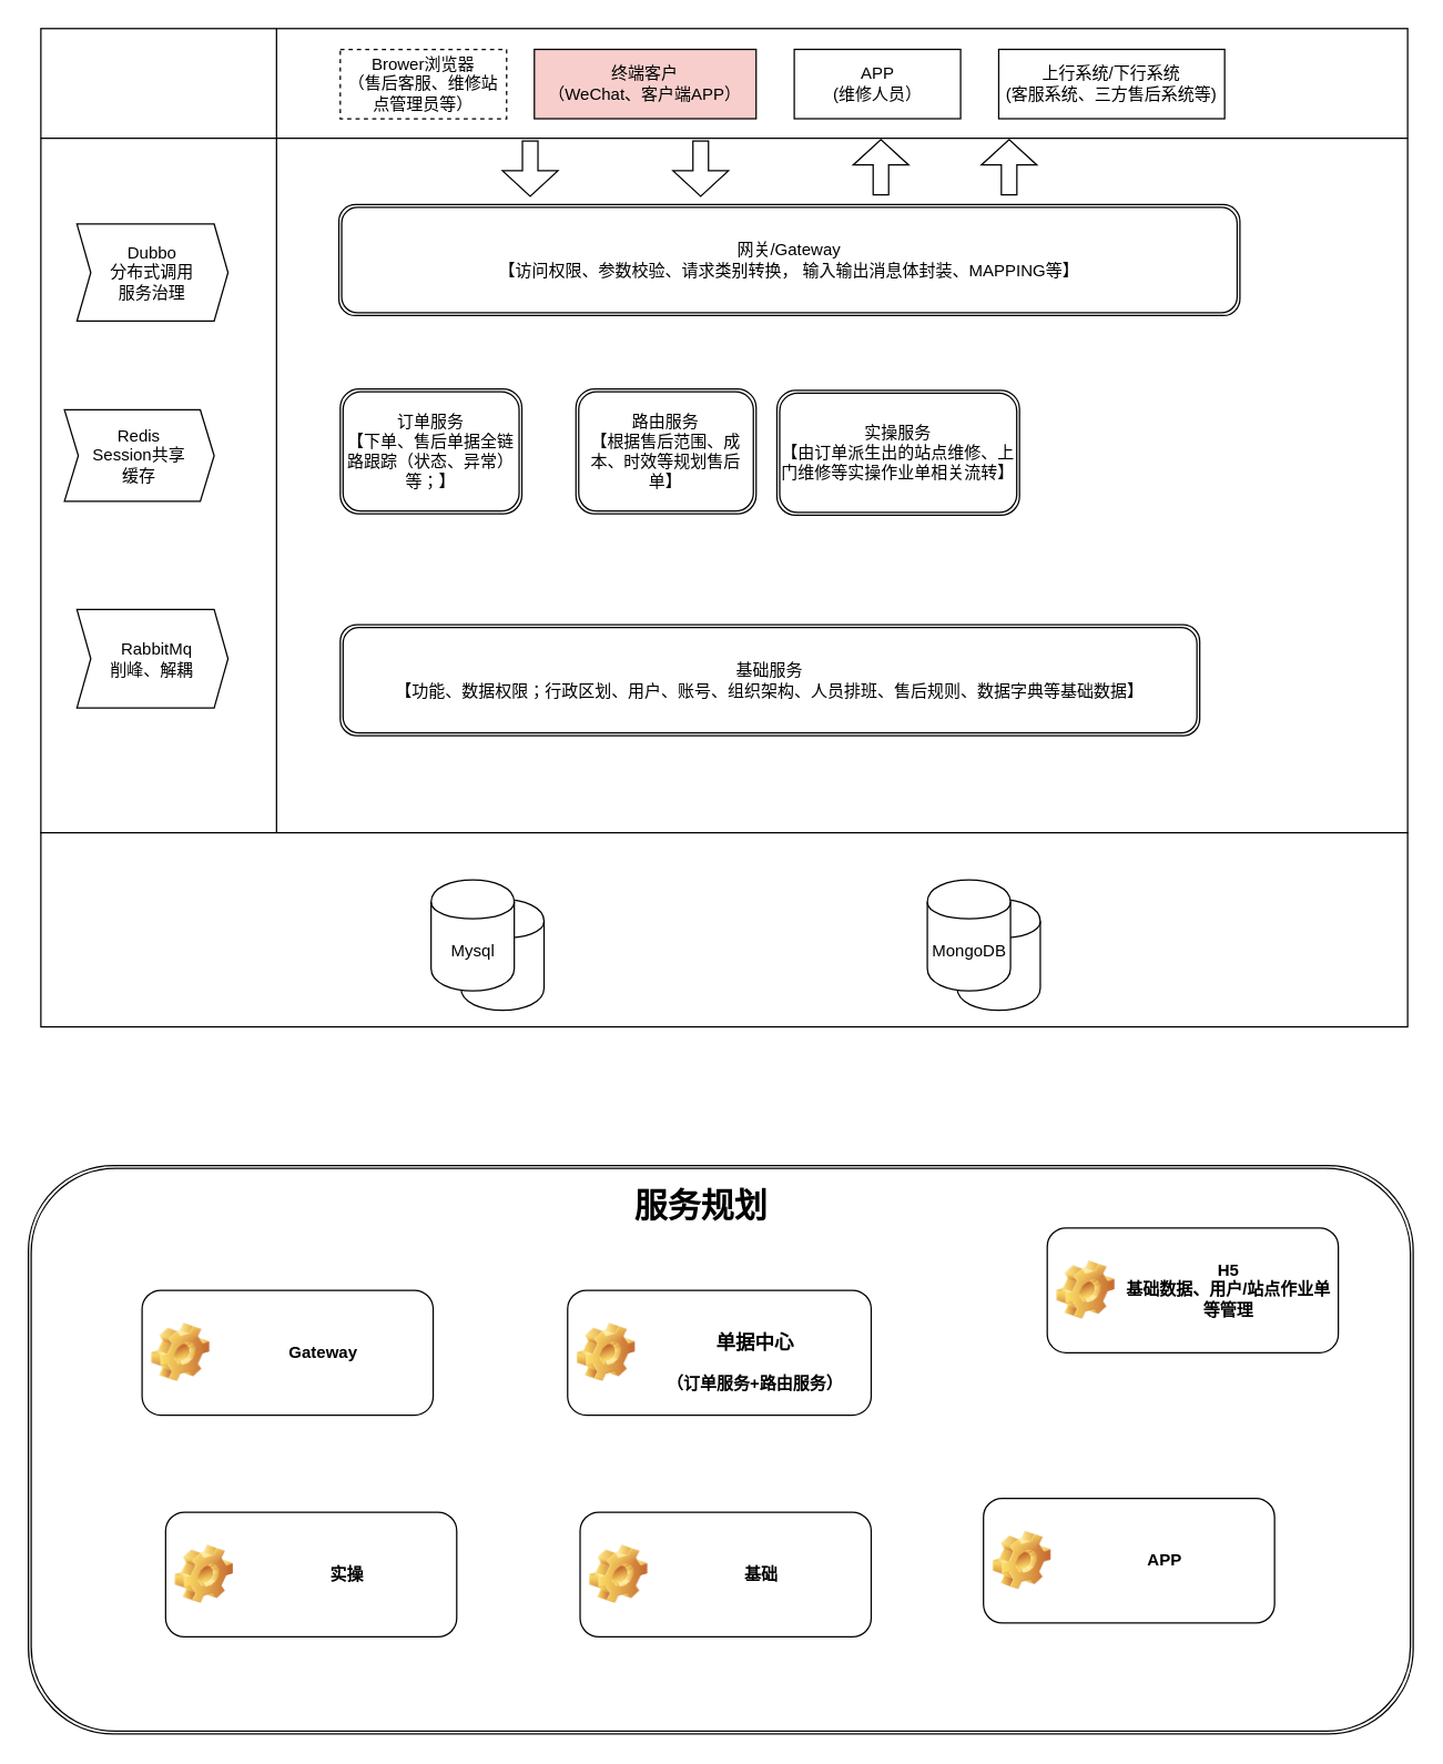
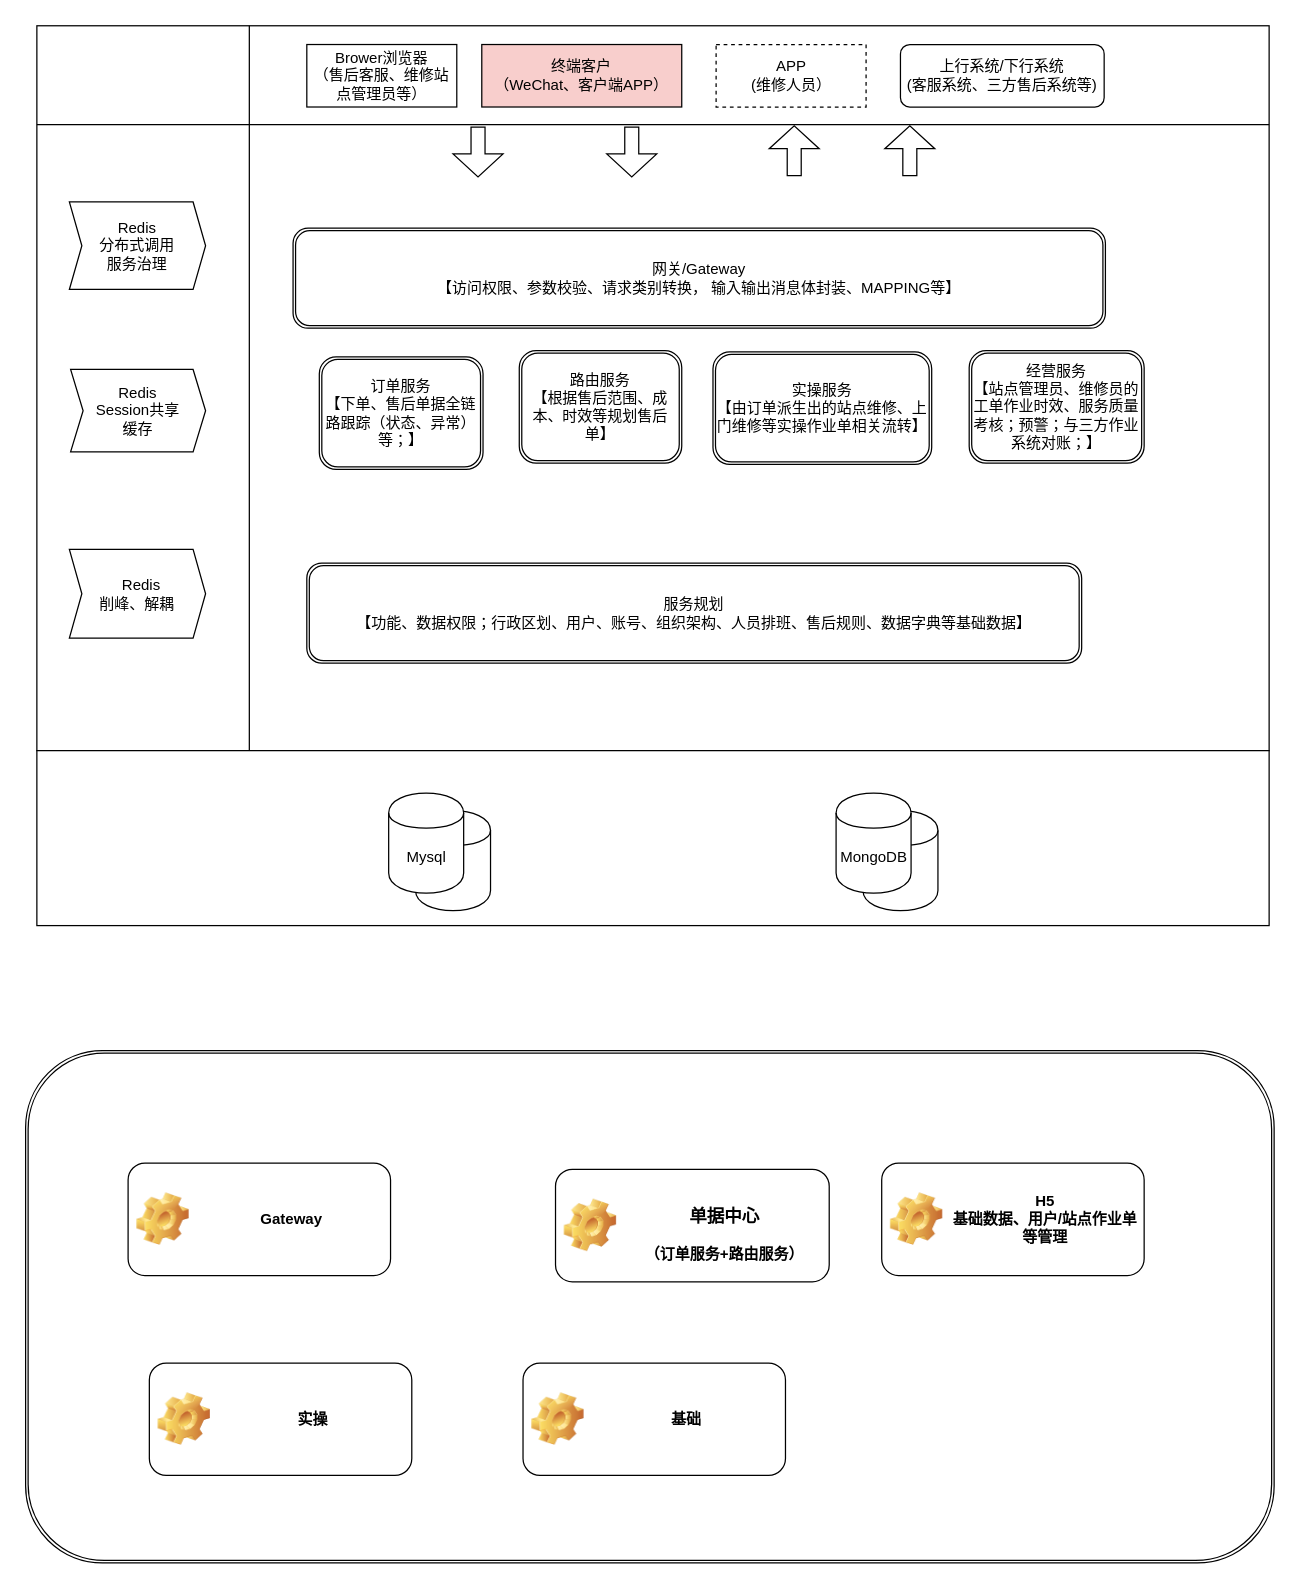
- <mxCell id="6" value="Brower浏览器&lt;br&gt;（售后客服、维修站点管理员等）" style="rounded=0;whiteSpace=wrap;html=1;dashed=1;" vertex="1" parent="1"><mxGeometry x="245" y="35" width="120" height="50" as="geometry" /></mxCell>
+ <mxCell id="6" value="Brower浏览器&lt;br&gt;（售后客服、维修站点管理员等）" style="rounded=0;whiteSpace=wrap;html=1;" vertex="1" parent="1"><mxGeometry x="245" y="35" width="120" height="50" as="geometry" /></mxCell>
- <mxCell id="8" value="APP&lt;br&gt;(维修人员）" style="rounded=0;whiteSpace=wrap;html=1;" vertex="1" parent="1"><mxGeometry x="572.5" y="35" width="120" height="50" as="geometry" /></mxCell>
+ <mxCell id="8" value="APP&lt;br&gt;(维修人员）" style="rounded=0;whiteSpace=wrap;html=1;dashed=1;" vertex="1" parent="1"><mxGeometry x="572.5" y="35" width="120" height="50" as="geometry" /></mxCell>
- <mxCell id="9" value="上行系统/下行系统&lt;br&gt;(客服系统、三方售后系统等)" style="rounded=0;whiteSpace=wrap;html=1;" vertex="1" parent="1"><mxGeometry x="720" y="35" width="163" height="50" as="geometry" /></mxCell>
+ <mxCell id="9" value="上行系统/下行系统&lt;br&gt;(客服系统、三方售后系统等)" style="whiteSpace=wrap;html=1;rounded=1;" vertex="1" parent="1"><mxGeometry x="720" y="35" width="163" height="50" as="geometry" /></mxCell>
- <mxCell id="22" value="网关/Gateway&lt;br&gt;【访问权限、参数校验、请求类别转换， 输入输出消息体封装、MAPPING等】" style="shape=ext;double=1;rounded=1;whiteSpace=wrap;html=1;" vertex="1" parent="1"><mxGeometry x="244" y="147" width="650" height="80" as="geometry" /></mxCell>
+ <mxCell id="22" value="网关/Gateway&lt;br&gt;【访问权限、参数校验、请求类别转换， 输入输出消息体封装、MAPPING等】" style="shape=ext;double=1;rounded=1;whiteSpace=wrap;html=1;" vertex="1" parent="1"><mxGeometry x="234" y="182" width="650" height="80" as="geometry" /></mxCell>
- <mxCell id="3" value="Dubbo&lt;br&gt;分布式调用&lt;br&gt;服务治理&lt;br&gt;" style="shape=step;perimeter=stepPerimeter;whiteSpace=wrap;html=1;fixedSize=1;size=10;" vertex="1" parent="1"><mxGeometry x="55" y="161" width="109" height="70" as="geometry" /></mxCell>
+ <mxCell id="3" value="Redis&lt;br&gt;分布式调用&lt;br&gt;服务治理&lt;br&gt;" style="shape=step;perimeter=stepPerimeter;whiteSpace=wrap;html=1;fixedSize=1;size=10;" vertex="1" parent="1"><mxGeometry x="55" y="161" width="109" height="70" as="geometry" /></mxCell>
- <mxCell id="10" value="订单服务&lt;br&gt;【下单、售后单据全链路跟踪（状态、异常）等；】" style="shape=ext;double=1;rounded=1;whiteSpace=wrap;html=1;" vertex="1" parent="1"><mxGeometry x="245" y="280" width="131" height="90" as="geometry" /></mxCell>
+ <mxCell id="10" value="订单服务&lt;br&gt;【下单、售后单据全链路跟踪（状态、异常）等；】" style="shape=ext;double=1;rounded=1;whiteSpace=wrap;html=1;" vertex="1" parent="1"><mxGeometry x="255" y="285" width="131" height="90" as="geometry" /></mxCell>
+ <mxCell id="13" value="经营服务&lt;br&gt;【站点管理员、维修员的工单作业时效、服务质量考核；预警；与三方作业系统对账；】" style="shape=ext;double=1;rounded=1;whiteSpace=wrap;html=1;" vertex="1" parent="1"><mxGeometry x="775" y="280" width="140" height="90" as="geometry" /></mxCell>
- <mxCell id="24" value="实操服务&lt;br&gt;【由订单派生出的站点维修、上门维修等实操作业单相关流转】" style="shape=ext;double=1;rounded=1;whiteSpace=wrap;html=1;" vertex="1" parent="1"><mxGeometry x="560" y="281" width="175" height="90" as="geometry" /></mxCell>
+ <mxCell id="24" value="实操服务&lt;br&gt;【由订单派生出的站点维修、上门维修等实操作业单相关流转】" style="shape=ext;double=1;rounded=1;whiteSpace=wrap;html=1;" vertex="1" parent="1"><mxGeometry x="570" y="281" width="175" height="90" as="geometry" /></mxCell>
- <mxCell id="4" value="Redis&lt;br&gt;Session共享&lt;br&gt;缓存&lt;br&gt;" style="shape=step;perimeter=stepPerimeter;whiteSpace=wrap;html=1;fixedSize=1;size=10;" vertex="1" parent="1"><mxGeometry x="46" y="295" width="108" height="66" as="geometry" /></mxCell>
+ <mxCell id="4" value="Redis&lt;br&gt;Session共享&lt;br&gt;缓存&lt;br&gt;" style="shape=step;perimeter=stepPerimeter;whiteSpace=wrap;html=1;fixedSize=1;size=10;" vertex="1" parent="1"><mxGeometry x="56" y="295" width="108" height="66" as="geometry" /></mxCell>
- <mxCell id="5" value="&amp;nbsp; RabbitMq&lt;br&gt;削峰、解耦&lt;br&gt;" style="shape=step;perimeter=stepPerimeter;whiteSpace=wrap;html=1;fixedSize=1;size=10;" vertex="1" parent="1"><mxGeometry x="55" y="439" width="109" height="71" as="geometry" /></mxCell>
+ <mxCell id="5" value="&amp;nbsp; Redis&lt;br&gt;削峰、解耦&lt;br&gt;" style="shape=step;perimeter=stepPerimeter;whiteSpace=wrap;html=1;fixedSize=1;size=10;" vertex="1" parent="1"><mxGeometry x="55" y="439" width="109" height="71" as="geometry" /></mxCell>
- <mxCell id="12" value="基础服务&lt;br&gt;【功能、数据权限；行政区划、用户、账号、组织架构、人员排班、售后规则、数据字典等基础数据】" style="shape=ext;double=1;rounded=1;whiteSpace=wrap;html=1;" vertex="1" parent="1"><mxGeometry x="245" y="450" width="620" height="80" as="geometry" /></mxCell>
+ <mxCell id="12" value="服务规划&lt;br&gt;【功能、数据权限；行政区划、用户、账号、组织架构、人员排班、售后规则、数据字典等基础数据】" style="shape=ext;double=1;rounded=1;whiteSpace=wrap;html=1;" vertex="1" parent="1"><mxGeometry x="245" y="450" width="620" height="80" as="geometry" /></mxCell>
- <mxCell id="27" value="服务规划" style="text;strokeColor=none;fillColor=none;html=1;fontSize=24;fontStyle=1;verticalAlign=middle;align=center;flipH=1;" vertex="1" parent="1"><mxGeometry x="453" y="850" width="104" height="40" as="geometry" /></mxCell>
- <mxCell id="29" value="H5&lt;br&gt;基础数据、用户/站点作业单等管理" style="label;whiteSpace=wrap;html=1;image=img/clipart/Gear_128x128.png;align=center;labelPosition=center;verticalLabelPosition=middle;verticalAlign=middle;" vertex="1" parent="1"><mxGeometry x="755" y="885" width="210" height="90" as="geometry" /></mxCell>
+ <mxCell id="29" value="H5&lt;br&gt;基础数据、用户/站点作业单等管理" style="label;whiteSpace=wrap;html=1;image=img/clipart/Gear_128x128.png;align=center;labelPosition=center;verticalLabelPosition=middle;verticalAlign=middle;" vertex="1" parent="1"><mxGeometry x="705" y="930" width="210" height="90" as="geometry" /></mxCell>
- <mxCell id="26" value="&lt;h3&gt;单据中心&lt;/h3&gt;（订单服务+路由服务）" style="label;whiteSpace=wrap;html=1;image=img/clipart/Gear_128x128.png;align=center;" vertex="1" parent="1"><mxGeometry x="409" y="930" width="219" height="90" as="geometry" /></mxCell>
+ <mxCell id="26" value="&lt;h3&gt;单据中心&lt;/h3&gt;（订单服务+路由服务）" style="label;whiteSpace=wrap;html=1;image=img/clipart/Gear_128x128.png;align=center;" vertex="1" parent="1"><mxGeometry x="444" y="935" width="219" height="90" as="geometry" /></mxCell>
- <mxCell id="30" value="APP" style="label;whiteSpace=wrap;html=1;image=img/clipart/Gear_128x128.png;align=center;" vertex="1" parent="1"><mxGeometry x="709" y="1080" width="210" height="90" as="geometry" /></mxCell>
